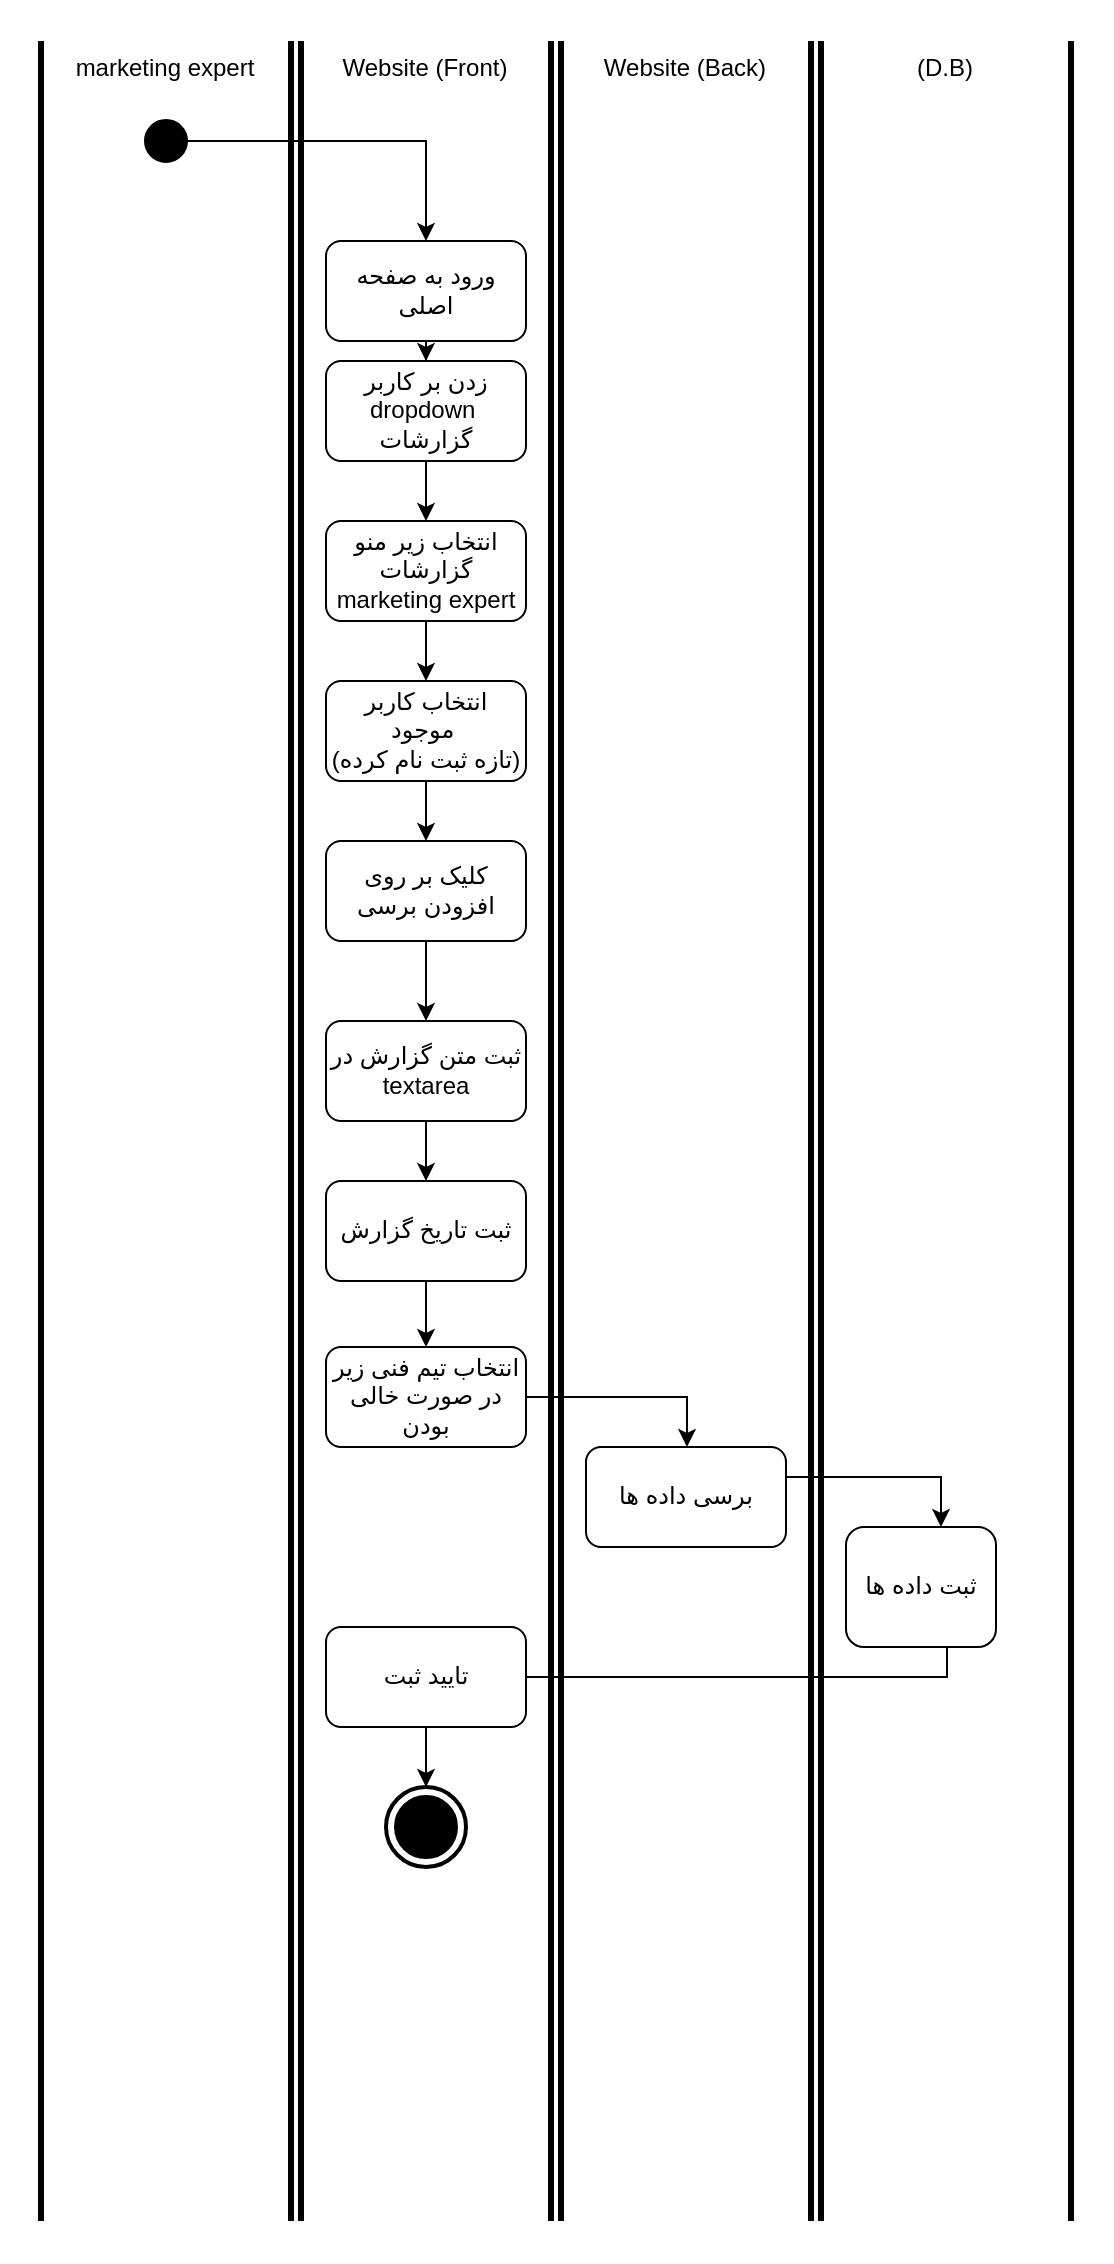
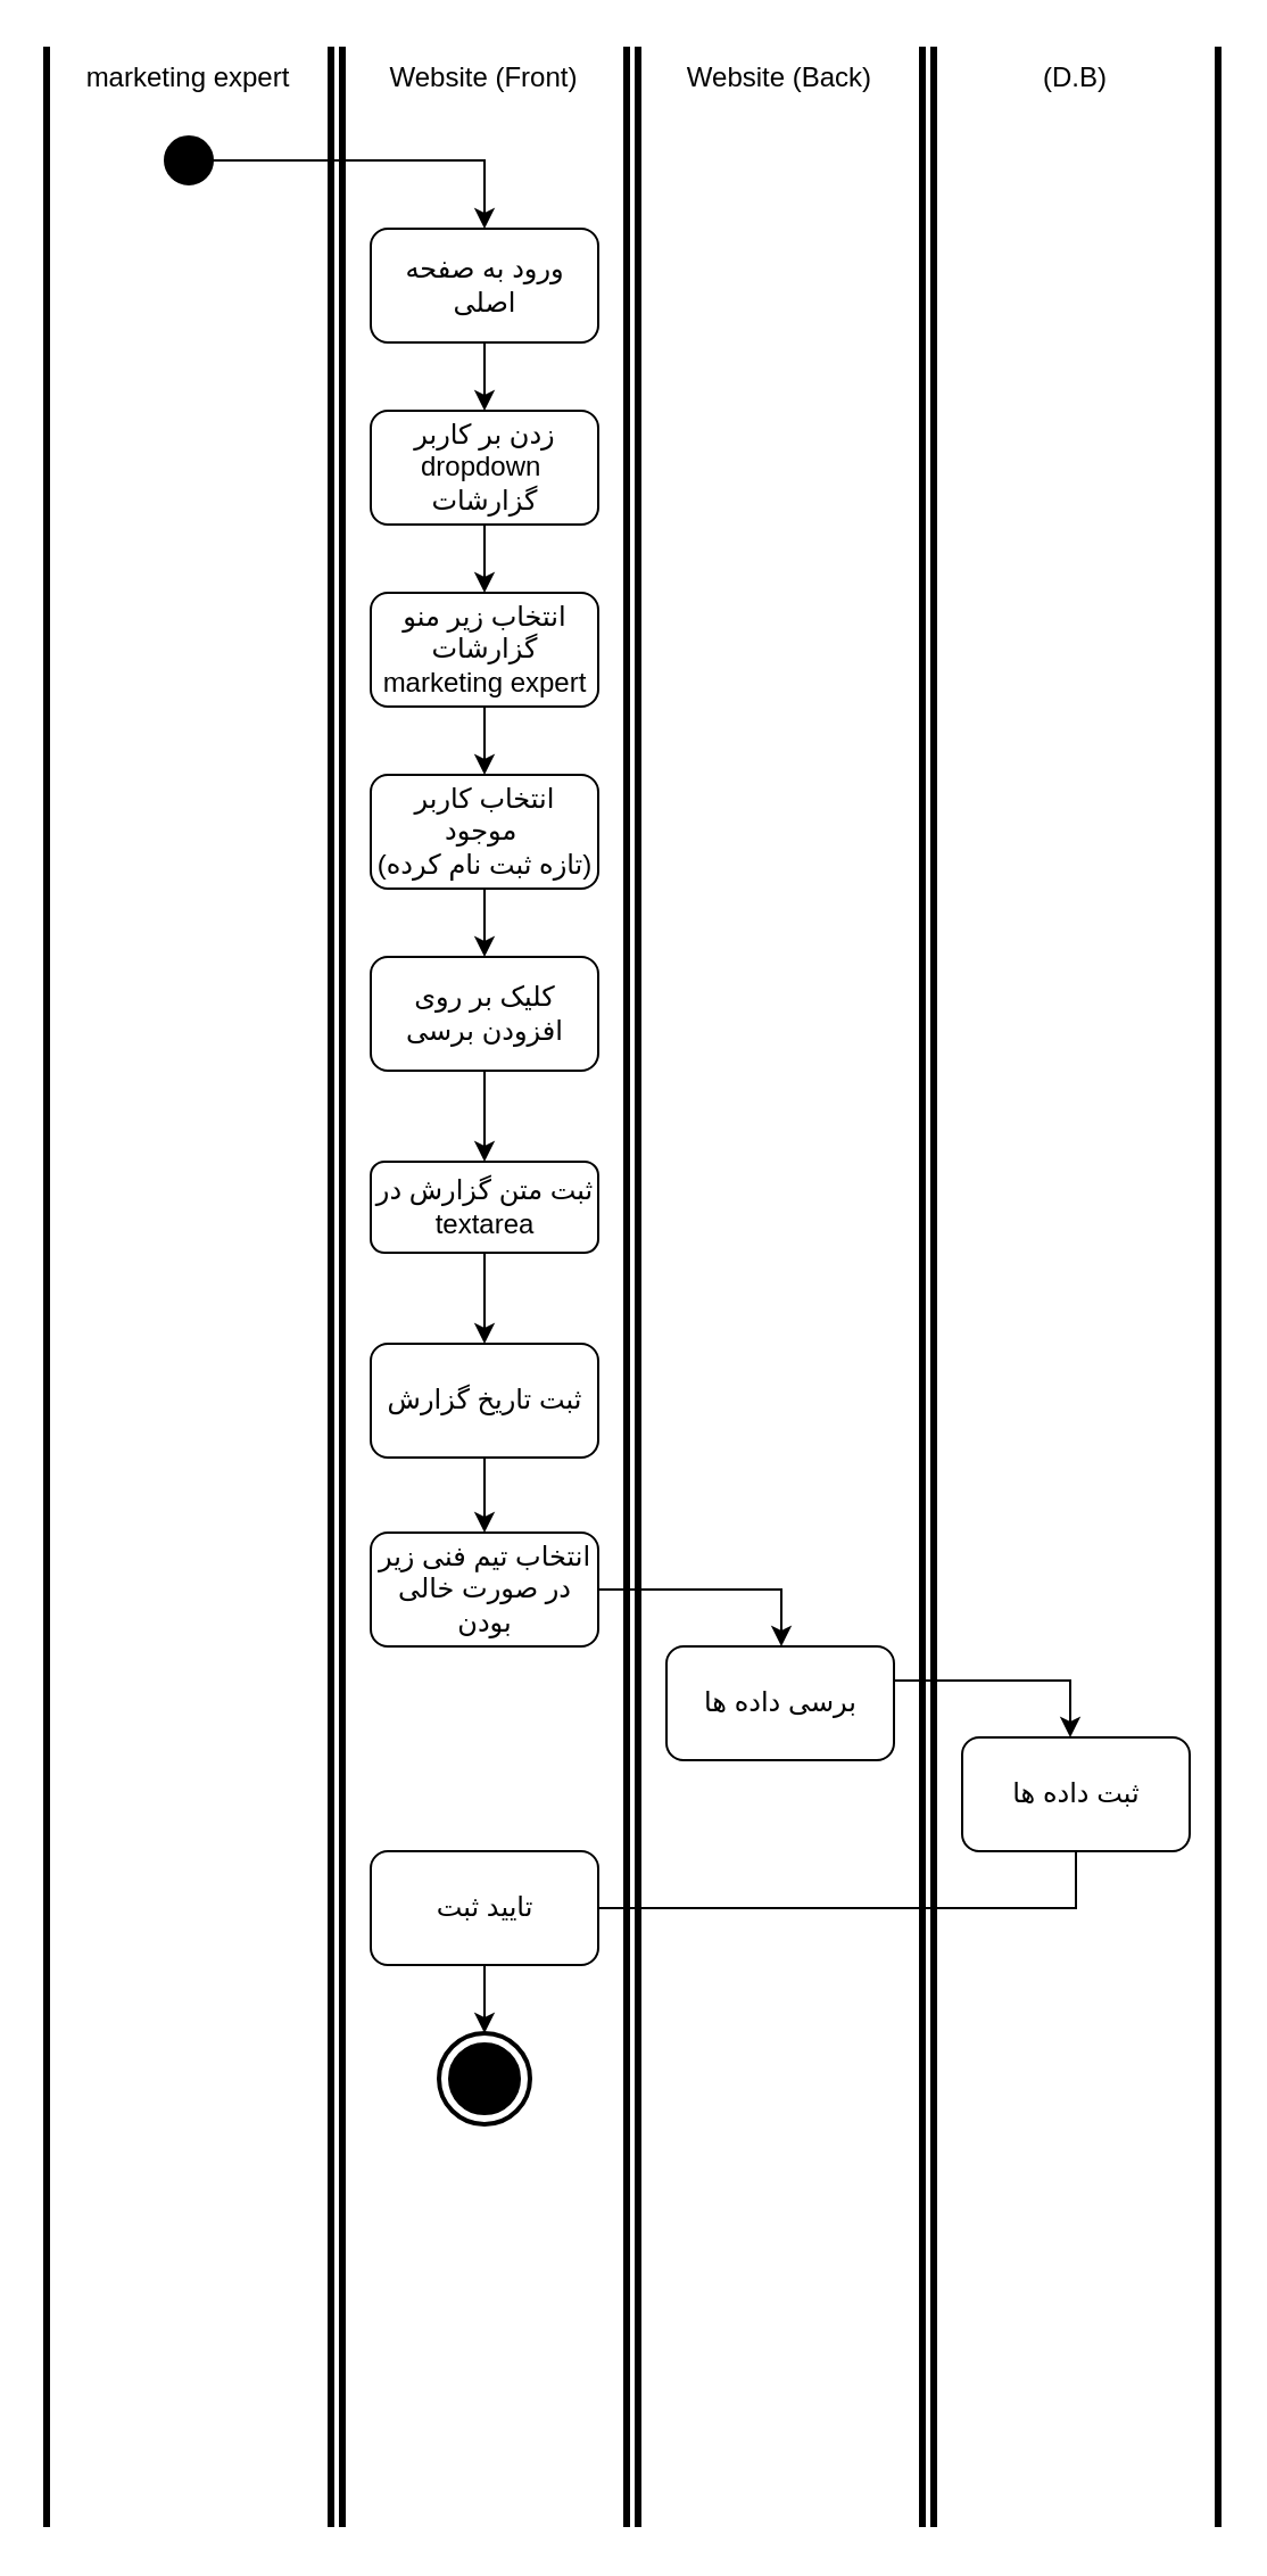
- <mxCell id="7" value="ورود به صفحه اصلی" style="shape=rect;html=1;rounded=1;whiteSpace=wrap;align=center;" vertex="1" parent="1"><mxGeometry x="162.5" y="120" width="100" height="50" as="geometry" /></mxCell>
+ <mxCell id="7" value="ورود به صفحه اصلی" style="shape=rect;html=1;rounded=1;whiteSpace=wrap;align=center;" vertex="1" parent="1"><mxGeometry x="162.5" y="100" width="100" height="50" as="geometry" /></mxCell>
- <mxCell id="17" value="ثبت متن گزارش در textarea" style="shape=rect;html=1;rounded=1;whiteSpace=wrap;align=center;" vertex="1" parent="1"><mxGeometry x="162.5" y="510" width="100" height="50" as="geometry" /></mxCell>
+ <mxCell id="17" value="ثبت متن گزارش در textarea" style="shape=rect;html=1;rounded=1;whiteSpace=wrap;align=center;" vertex="1" parent="1"><mxGeometry x="162.5" y="510" width="100" height="40" as="geometry" /></mxCell>
- <mxCell id="27" value="ثبت داده ها" style="shape=rect;html=1;rounded=1;whiteSpace=wrap;align=center;" vertex="1" parent="1"><mxGeometry x="422.5" y="763" width="75" height="60" as="geometry" /></mxCell>
+ <mxCell id="27" value="ثبت داده ها" style="shape=rect;html=1;rounded=1;whiteSpace=wrap;align=center;" vertex="1" parent="1"><mxGeometry x="422.5" y="763" width="100" height="50" as="geometry" /></mxCell>
